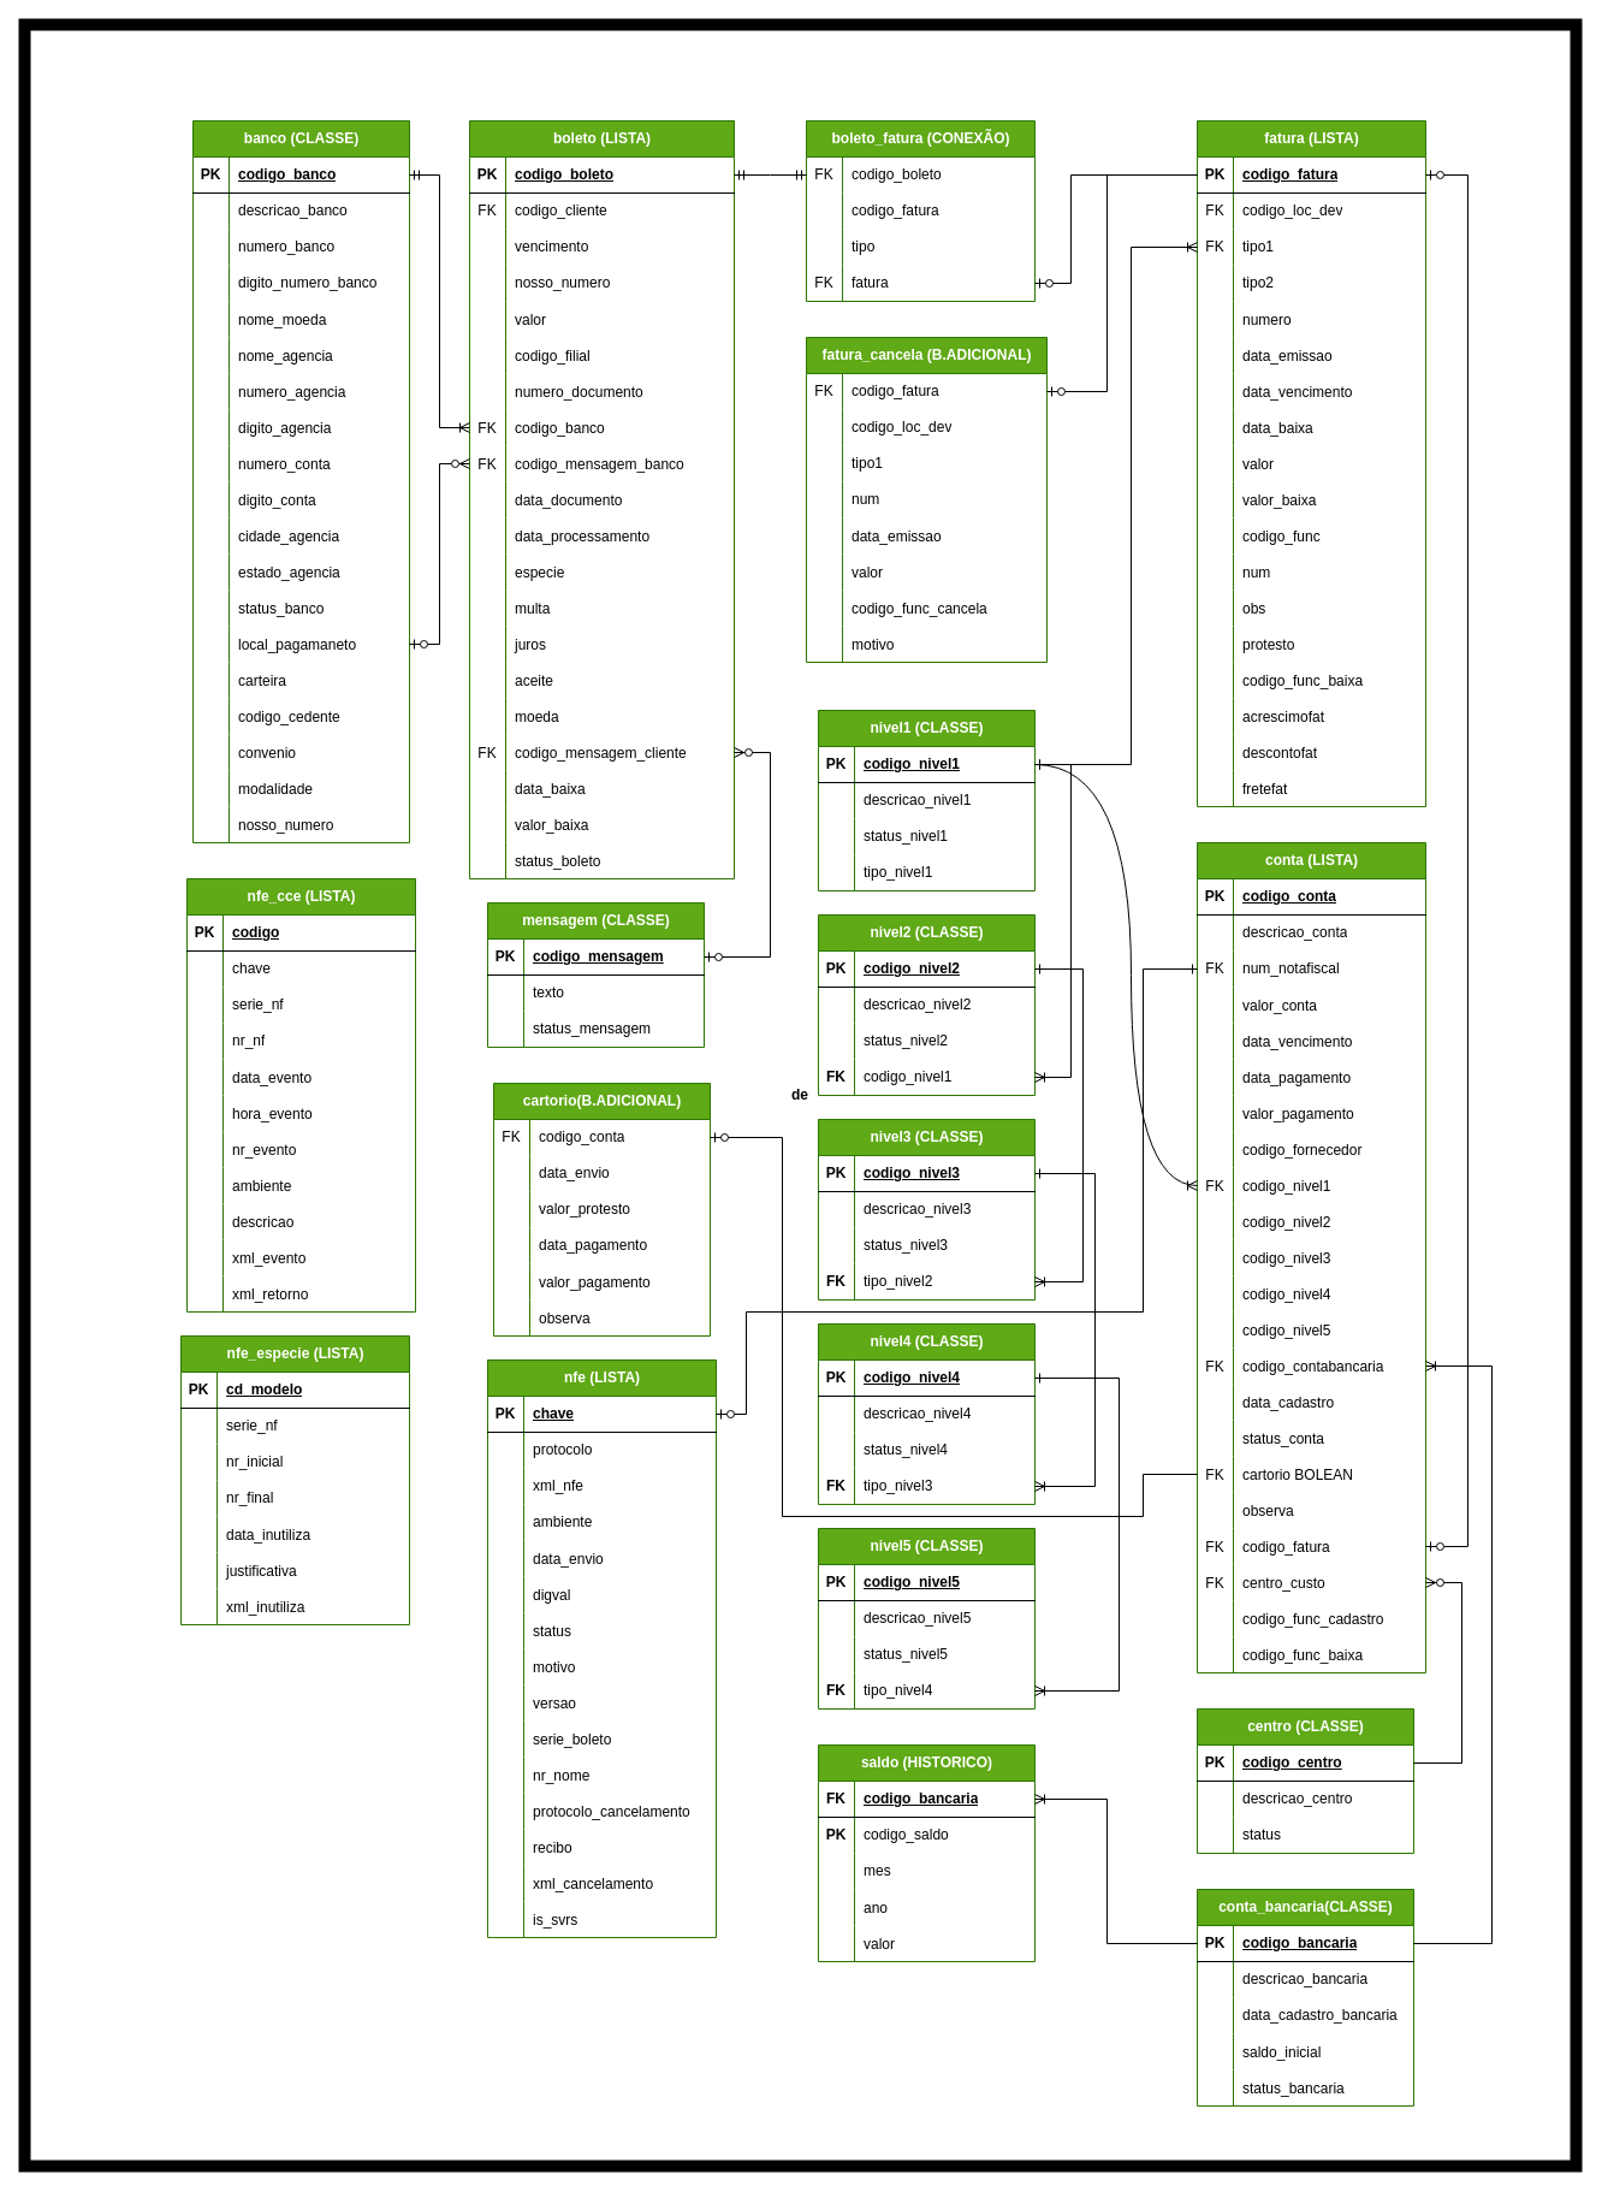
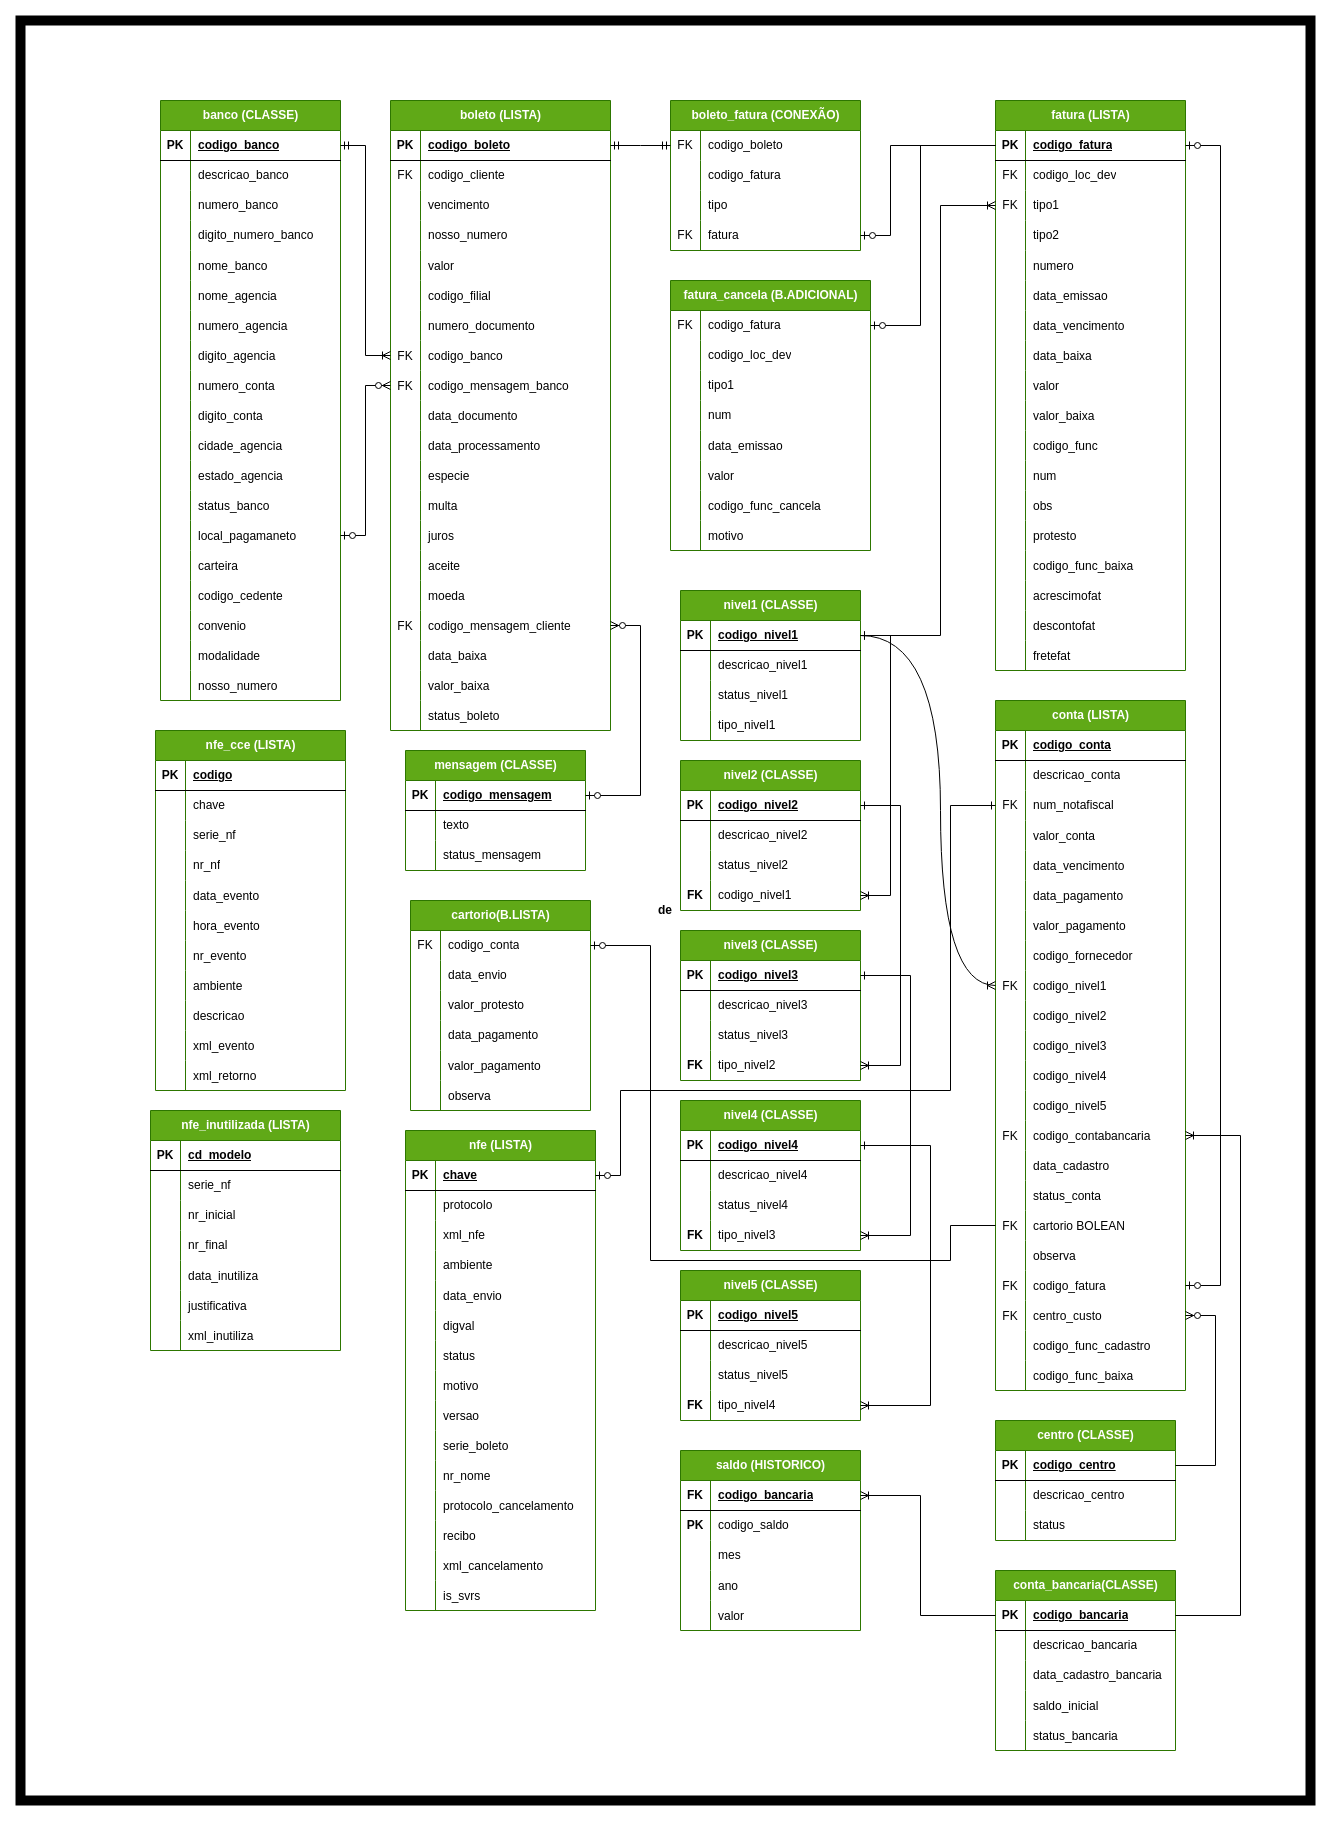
- <mxCell id="18" value="nome_moeda" style="shape=partialRectangle;connectable=0;fillColor=none;top=0;left=0;bottom=0;right=0;align=left;spacingLeft=6;overflow=hidden;" vertex="1" parent="16"><mxGeometry x="30" width="150" height="30" as="geometry"><mxRectangle width="150" height="30" as="alternateBounds" /></mxGeometry></mxCell>
+ <mxCell id="18" value="nome_banco" style="shape=partialRectangle;connectable=0;fillColor=none;top=0;left=0;bottom=0;right=0;align=left;spacingLeft=6;overflow=hidden;" vertex="1" parent="16"><mxGeometry x="30" width="150" height="30" as="geometry"><mxRectangle width="150" height="30" as="alternateBounds" /></mxGeometry></mxCell>
- <mxCell id="190" value="cartorio(B.ADICIONAL)" style="shape=table;startSize=30;container=1;collapsible=1;childLayout=tableLayout;fixedRows=1;rowLines=0;fontStyle=1;align=center;resizeLast=1;html=1;swimlaneHead=1;swimlaneBody=1;horizontal=1;top=1;fillColor=#60a917;fontColor=#ffffff;strokeColor=#2D7600;" vertex="1" parent="2"><mxGeometry x="390" y="880" width="180" height="210" as="geometry" /></mxCell>
+ <mxCell id="190" value="cartorio(B.LISTA)" style="shape=table;startSize=30;container=1;collapsible=1;childLayout=tableLayout;fixedRows=1;rowLines=0;fontStyle=1;align=center;resizeLast=1;html=1;swimlaneHead=1;swimlaneBody=1;horizontal=1;top=1;fillColor=#60a917;fontColor=#ffffff;strokeColor=#2D7600;" vertex="1" parent="2"><mxGeometry x="390" y="880" width="180" height="210" as="geometry" /></mxCell>
- <mxCell id="507" value="nfe_especie (LISTA)" style="shape=table;startSize=30;container=1;collapsible=1;childLayout=tableLayout;fixedRows=1;rowLines=0;fontStyle=1;align=center;resizeLast=1;html=1;fillColor=#60a917;fontColor=#ffffff;strokeColor=#2D7600;" vertex="1" parent="2"><mxGeometry x="130" y="1090" width="190" height="240.0" as="geometry" /></mxCell>
+ <mxCell id="507" value="nfe_inutilizada (LISTA)" style="shape=table;startSize=30;container=1;collapsible=1;childLayout=tableLayout;fixedRows=1;rowLines=0;fontStyle=1;align=center;resizeLast=1;html=1;fillColor=#60a917;fontColor=#ffffff;strokeColor=#2D7600;" vertex="1" parent="2"><mxGeometry x="130" y="1090" width="190" height="240.0" as="geometry" /></mxCell>
